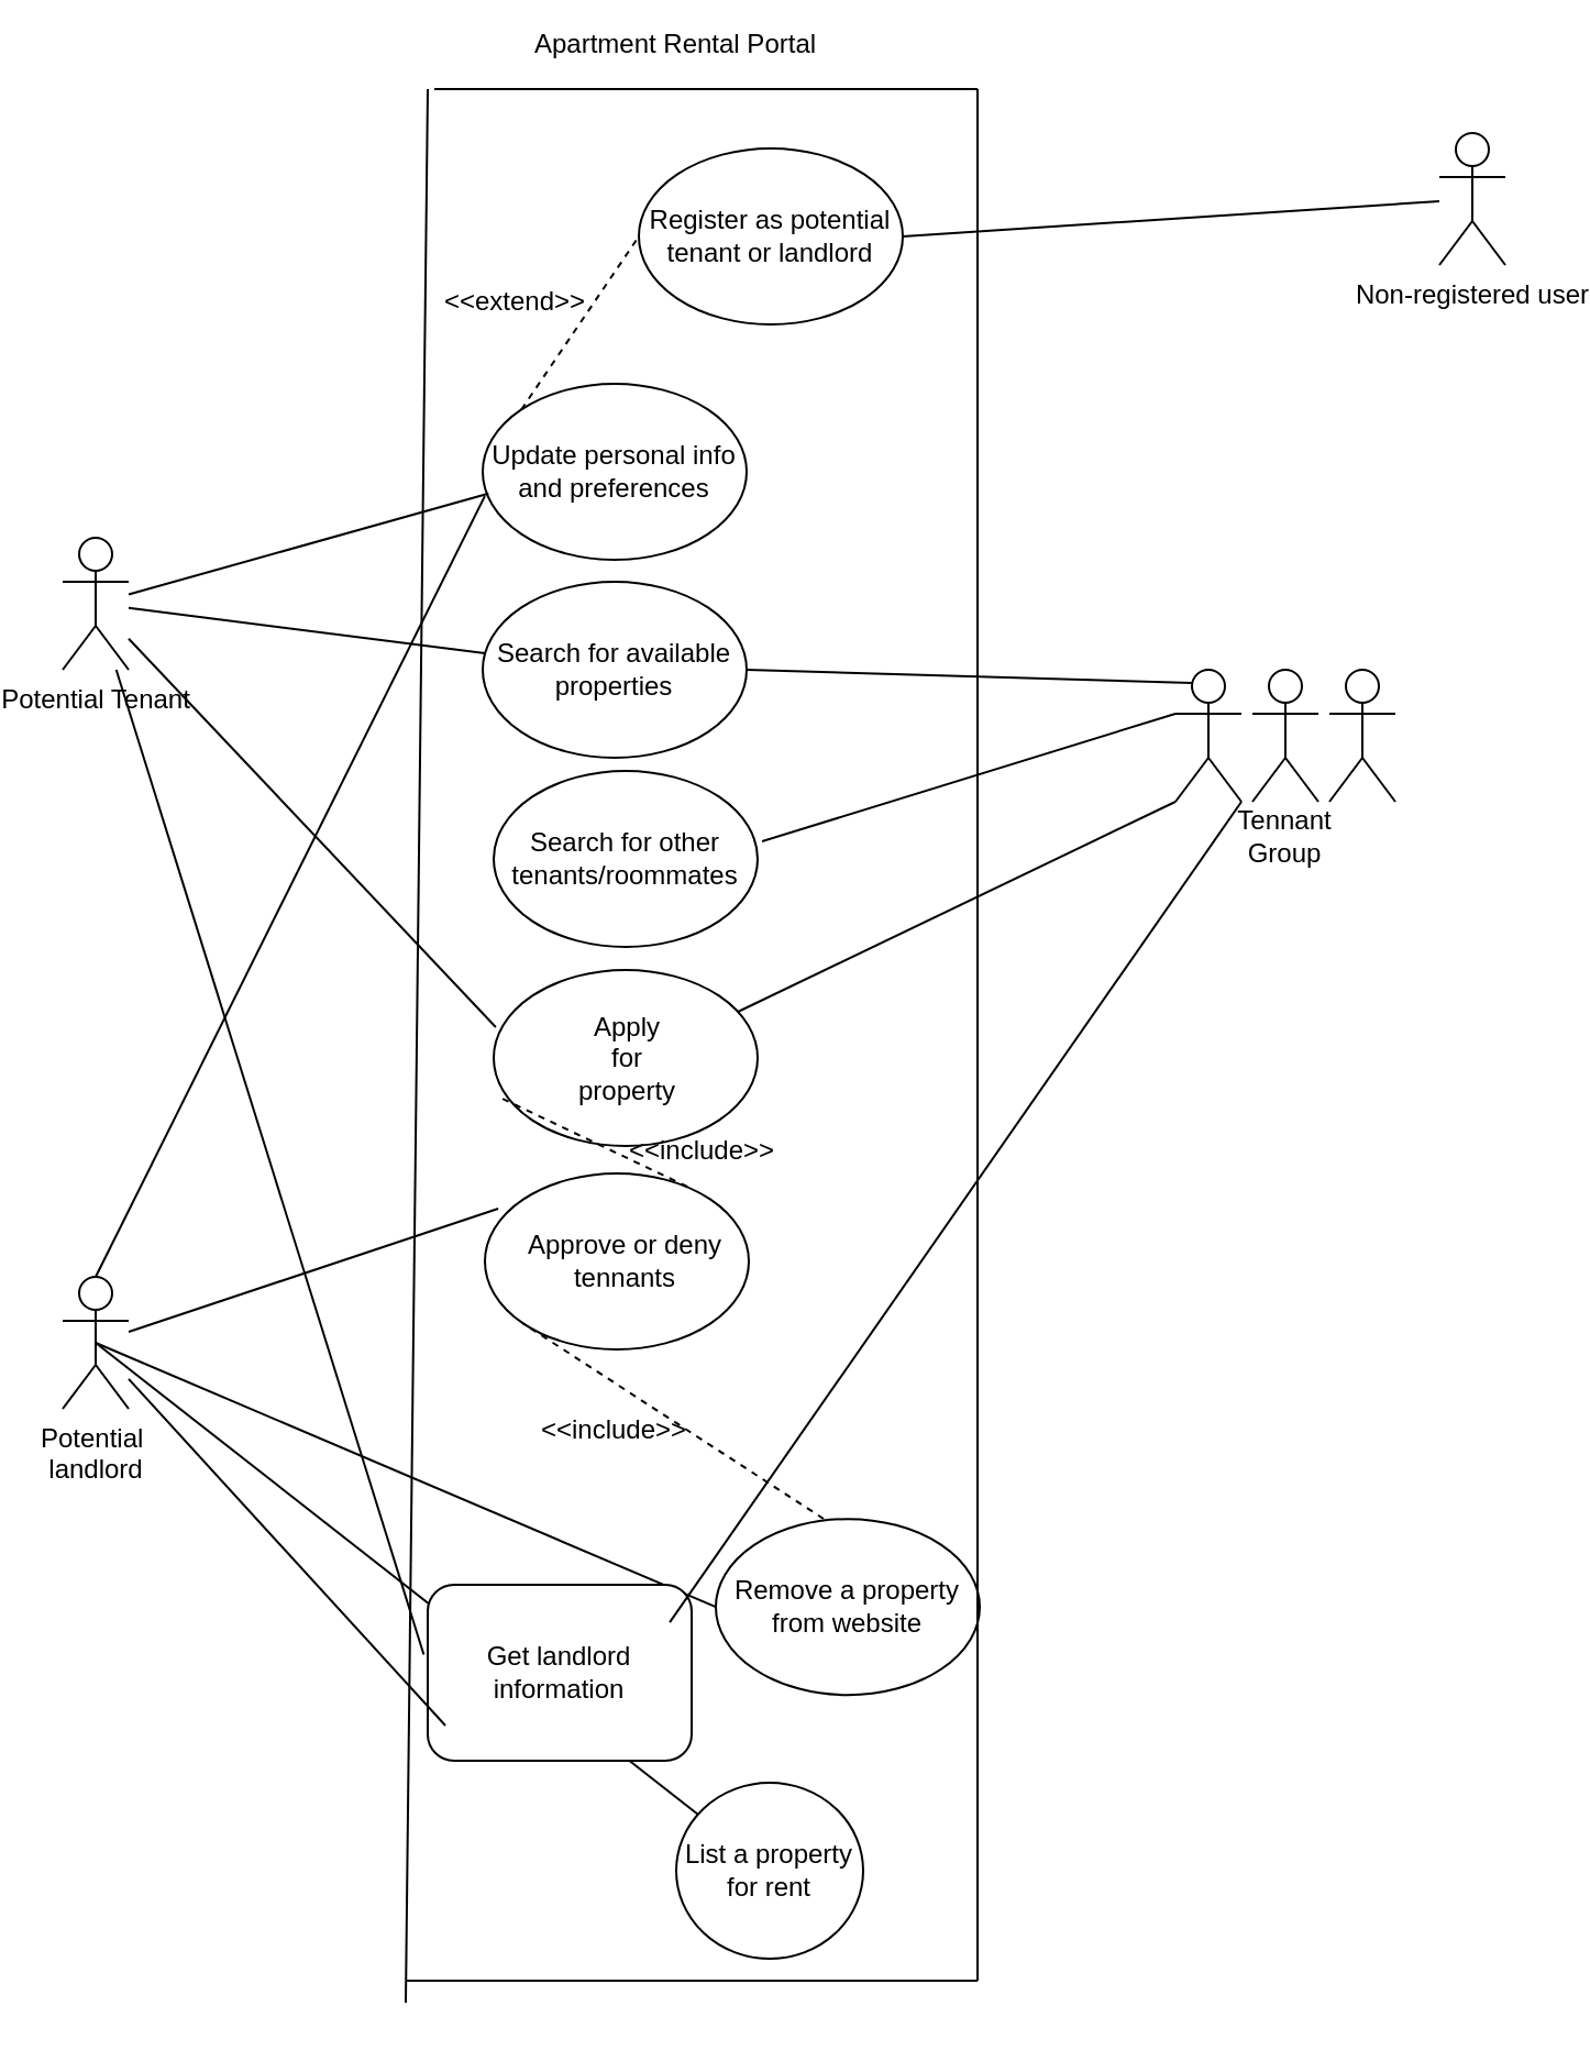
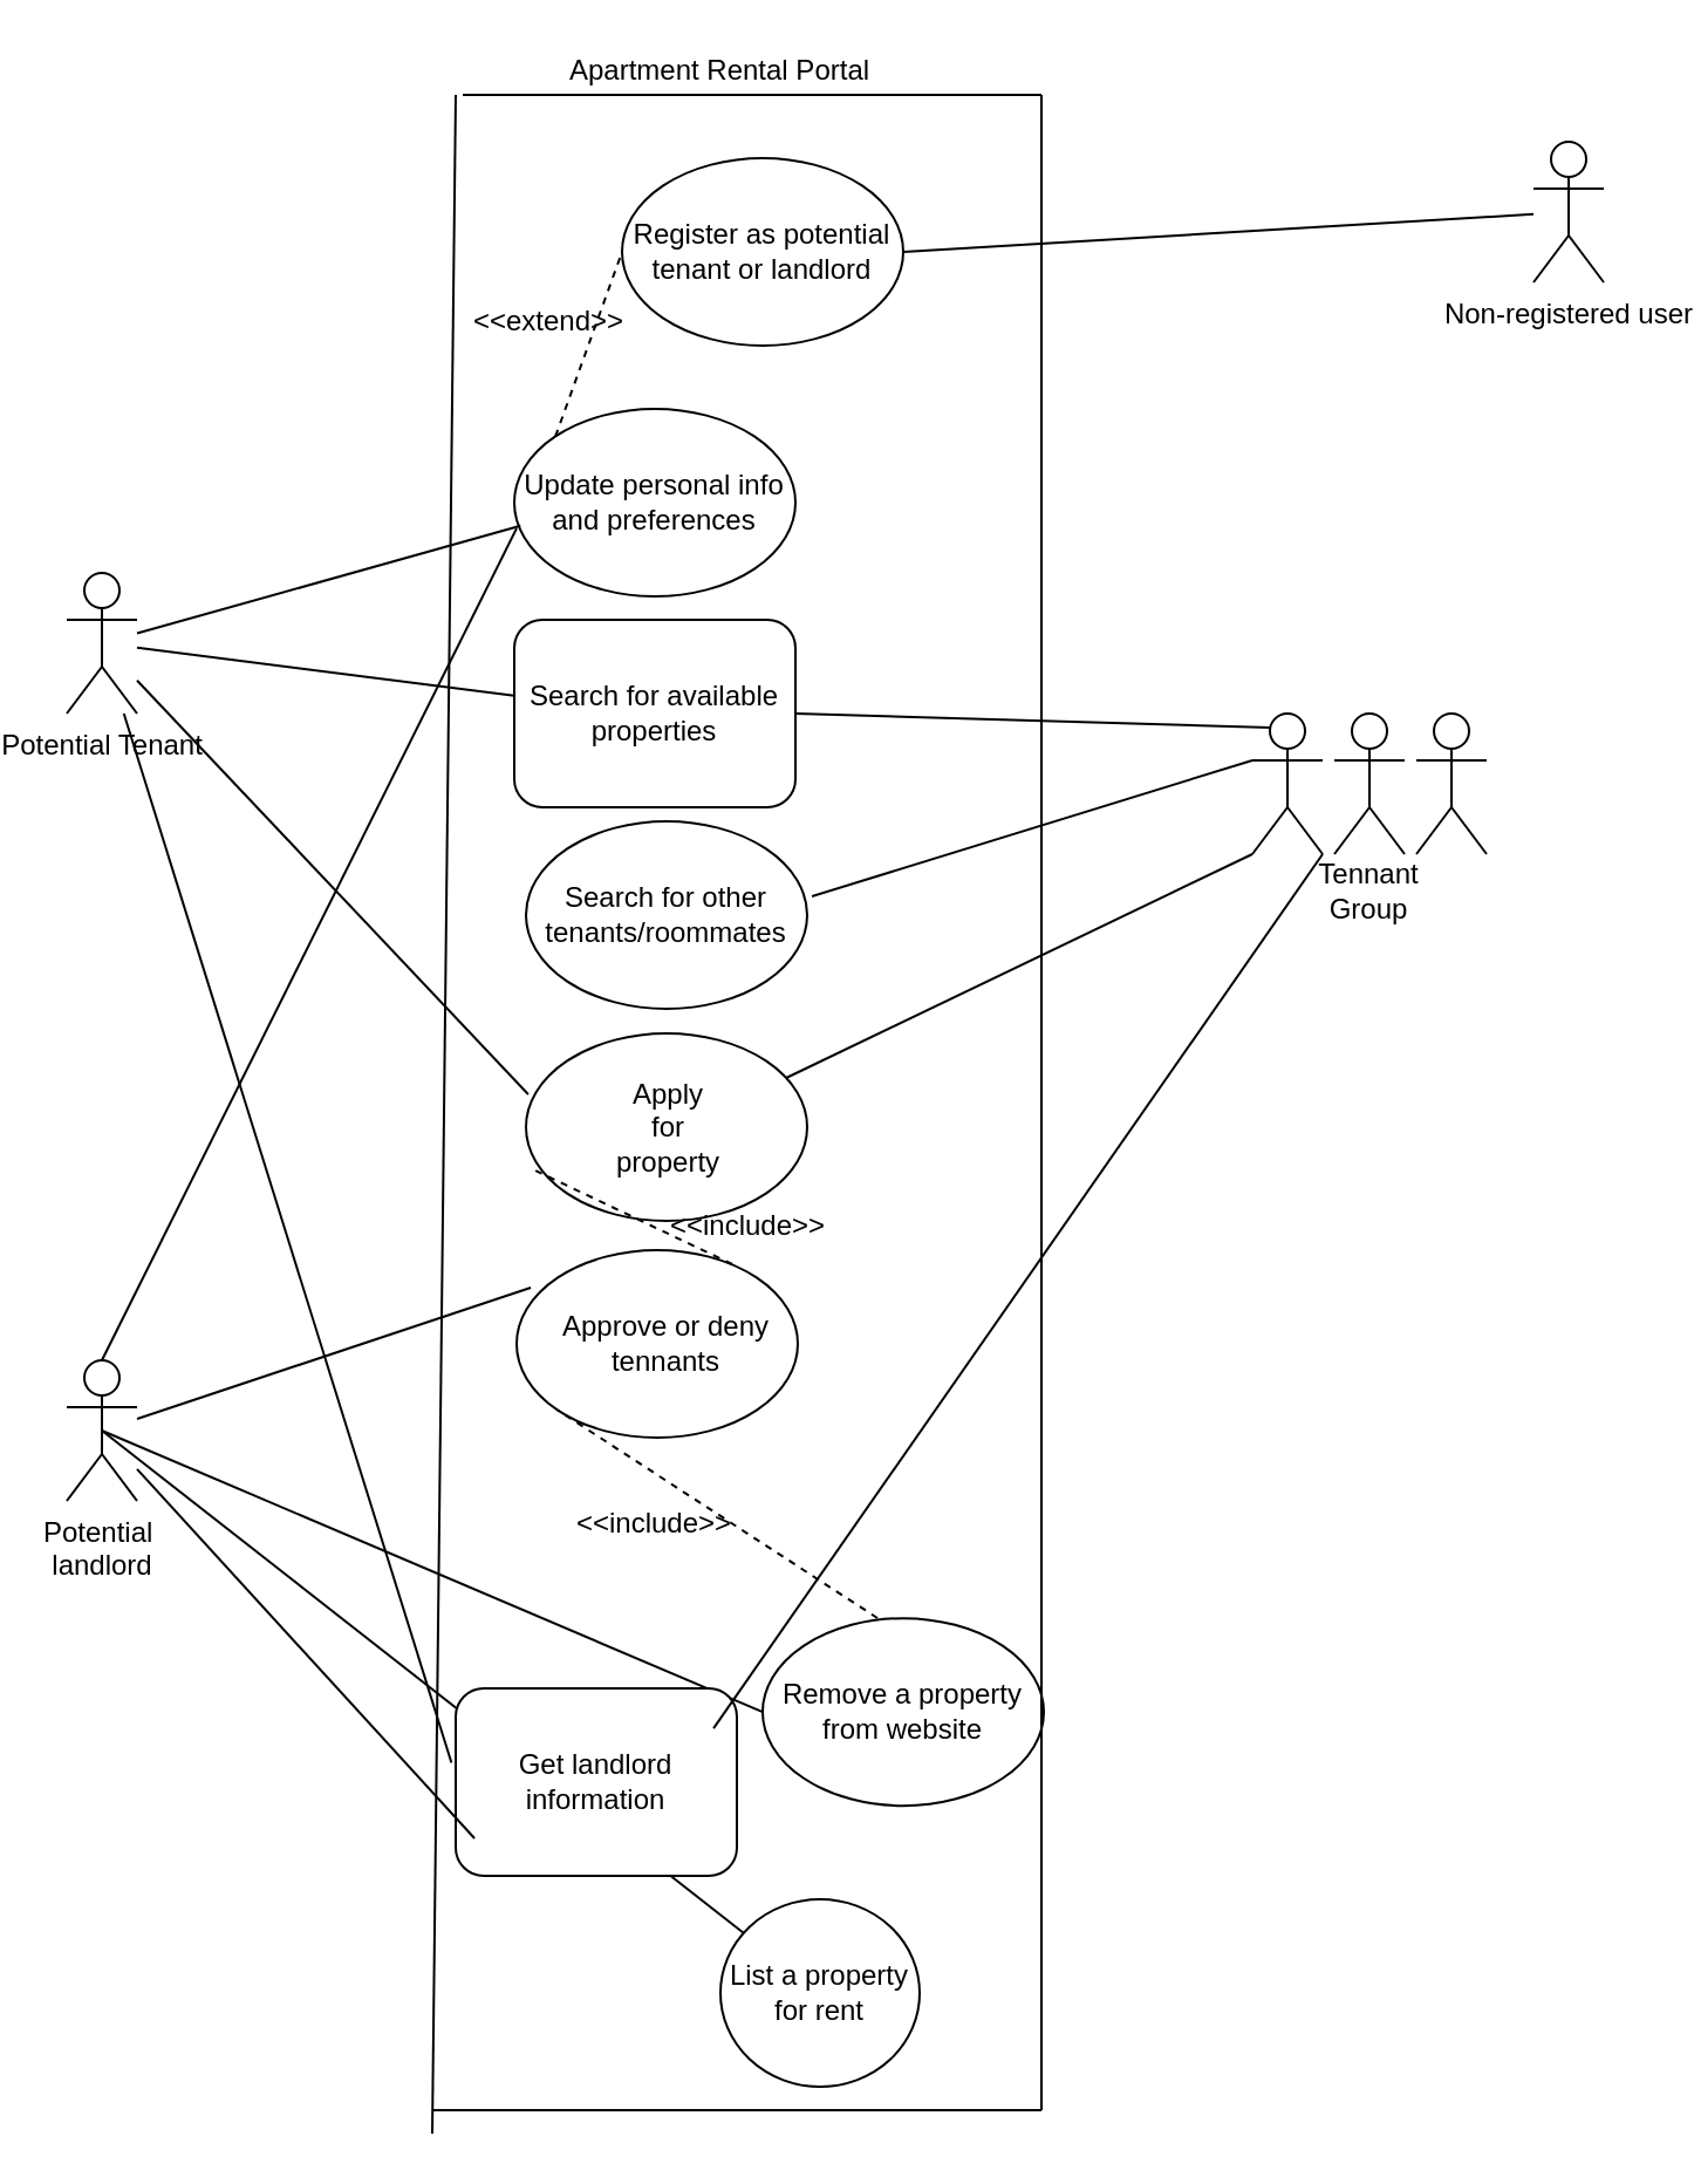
- <mxCell id="21" value="Apartment Rental Portal" style="text;html=1;strokeColor=none;fillColor=none;align=center;verticalAlign=middle;whiteSpace=wrap;rounded=0;" parent="1" vertex="1"><mxGeometry x="221" y="10" width="156" height="20" as="geometry" /></mxCell>
+ <mxCell id="21" value="Apartment Rental Portal" style="text;html=1;strokeColor=none;fillColor=none;align=center;verticalAlign=middle;whiteSpace=wrap;rounded=0;" parent="1" vertex="1"><mxGeometry x="221" y="20" width="156" height="20" as="geometry" /></mxCell>
- <mxCell id="3" value="Register as potential tenant or landlord" style="ellipse;whiteSpace=wrap;html=1;" parent="1" vertex="1"><mxGeometry x="282" y="67" width="120" height="80" as="geometry" /></mxCell>
+ <mxCell id="3" value="Register as potential tenant or landlord" style="ellipse;whiteSpace=wrap;html=1;" parent="1" vertex="1"><mxGeometry x="257" y="67" width="120" height="80" as="geometry" /></mxCell>
- <mxCell id="5" value="Search for available properties" style="ellipse;whiteSpace=wrap;html=1;" parent="1" vertex="1"><mxGeometry x="211" y="264" width="120" height="80" as="geometry" /></mxCell>
+ <mxCell id="5" value="Search for available properties" style="whiteSpace=wrap;html=1;rounded=1;" parent="1" vertex="1"><mxGeometry x="211" y="264" width="120" height="80" as="geometry" /></mxCell>
